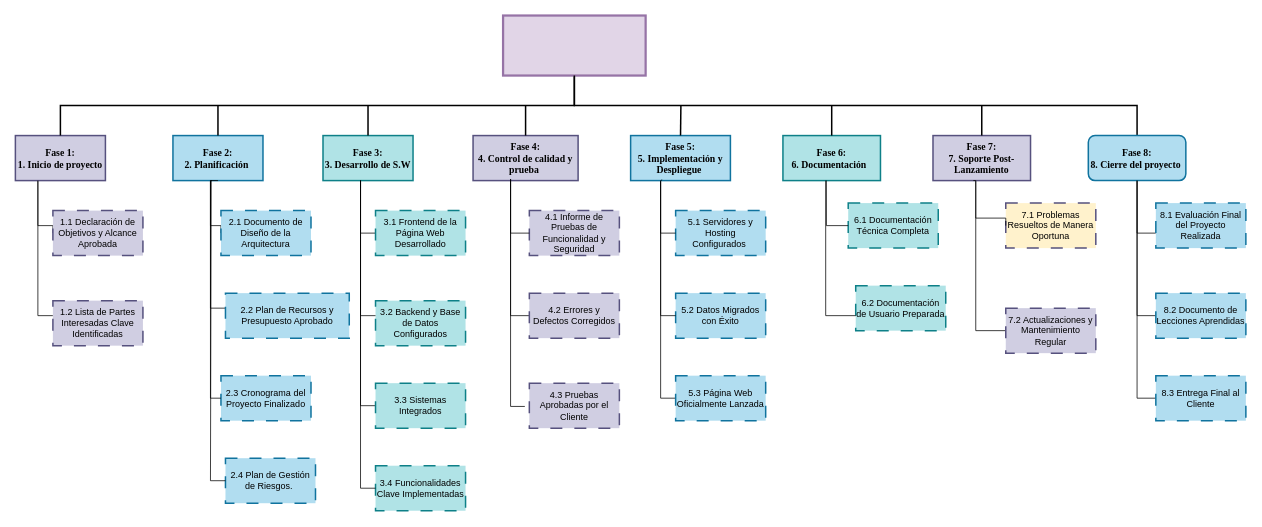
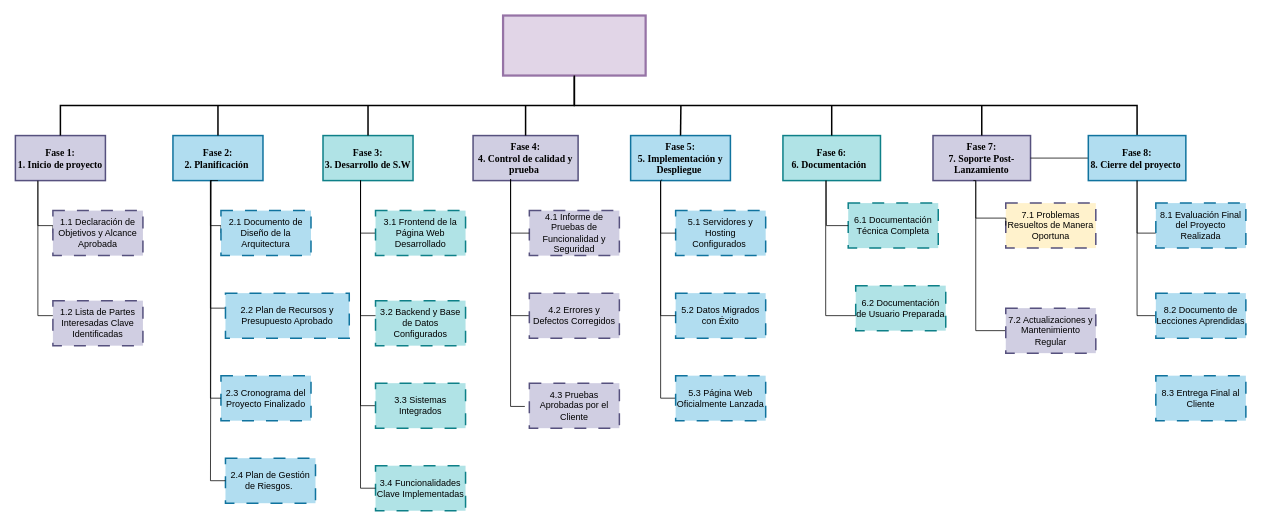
- <mxCell id="18" value="Fase 8:&lt;br&gt;8. Cierre del proyecto&amp;nbsp;" style="whiteSpace=wrap;html=1;fillColor=#b1ddf0;strokeColor=#10739e;strokeWidth=2;fontSize=13;fontFamily=Comic Sans MS;fontStyle=1;spacingTop=1;spacing=0;spacingLeft=0;rounded=1;" vertex="1" parent="1"><mxGeometry x="1450" y="180" width="130" height="60" as="geometry" /></mxCell>
+ <mxCell id="18" value="Fase 8:&lt;br&gt;8. Cierre del proyecto&amp;nbsp;" style="rounded=0;whiteSpace=wrap;html=1;fillColor=#b1ddf0;strokeColor=#10739e;strokeWidth=2;fontSize=13;fontFamily=Comic Sans MS;fontStyle=1;spacingTop=1;spacing=0;spacingLeft=0;" vertex="1" parent="1"><mxGeometry x="1450" y="180" width="130" height="60" as="geometry" /></mxCell>
- <mxCell id="17" style="edgeStyle=orthogonalEdgeStyle;rounded=0;orthogonalLoop=1;jettySize=auto;html=1;entryX=0;entryY=0.5;entryDx=0;entryDy=0;endArrow=none;endFill=0;" edge="1" parent="1" source="18" target="61"><mxGeometry relative="1" as="geometry" /></mxCell>
+ <mxCell id="17" style="edgeStyle=orthogonalEdgeStyle;rounded=0;orthogonalLoop=1;jettySize=auto;html=1;endArrow=none;endFill=0;" edge="1" parent="1" source="18" target="16"><mxGeometry relative="1" as="geometry" /></mxCell>
